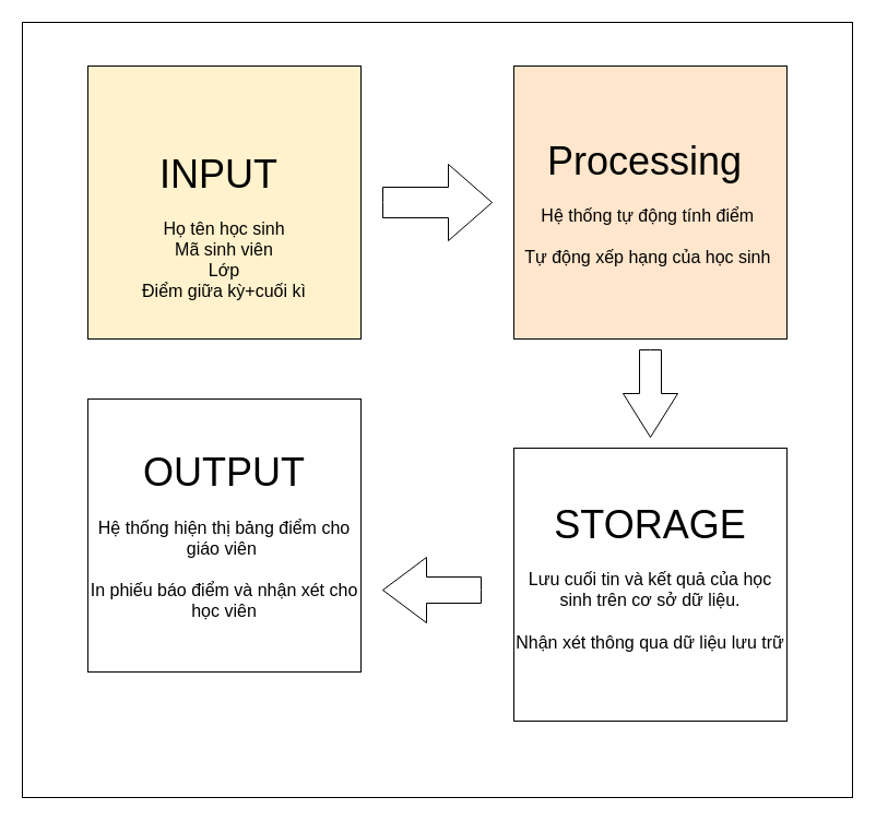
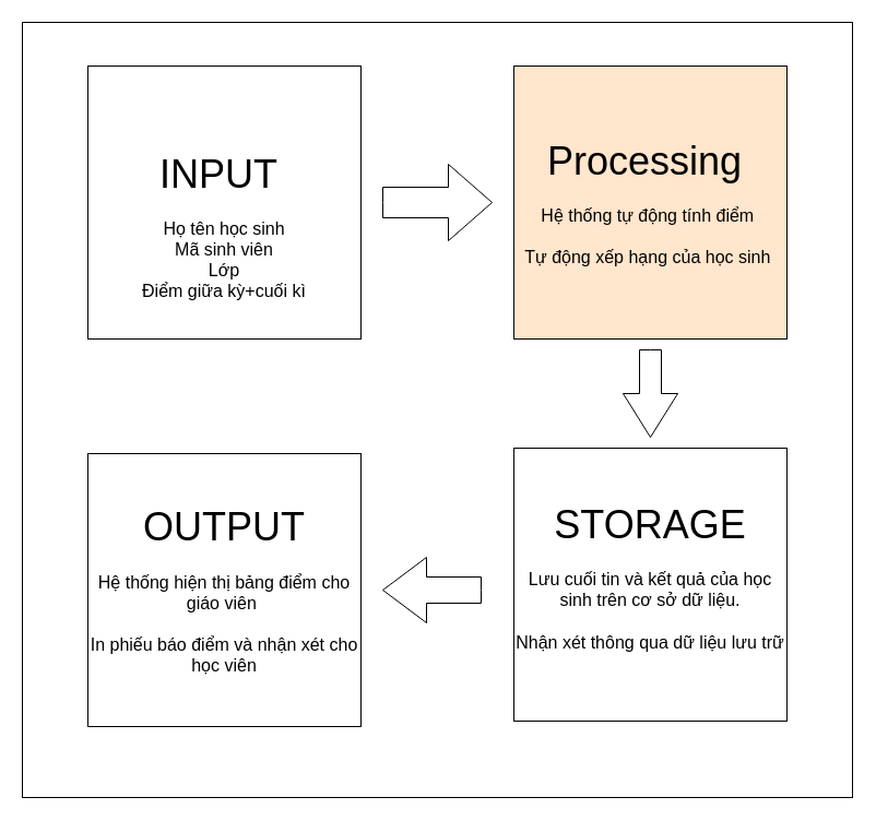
- <mxCell id="3" value="&lt;div&gt;&lt;font style=&quot;font-size: 36px;&quot;&gt;&lt;br&gt;&lt;/font&gt;&lt;/div&gt;&lt;div&gt;&lt;font style=&quot;font-size: 36px;&quot;&gt;INPUT&amp;nbsp;&lt;/font&gt;&lt;/div&gt;&lt;div&gt;&lt;font size=&quot;3&quot;&gt;&amp;nbsp;&lt;/font&gt;&lt;/div&gt;&lt;div&gt;&lt;font size=&quot;3&quot; style=&quot;&quot;&gt;Họ tên học sinh&lt;/font&gt;&lt;/div&gt;&lt;div&gt;&lt;font size=&quot;3&quot;&gt;Mã sinh viên&lt;/font&gt;&lt;/div&gt;&lt;div&gt;&lt;font size=&quot;3&quot;&gt;Lớp&lt;/font&gt;&lt;/div&gt;&lt;div&gt;&lt;font size=&quot;3&quot;&gt;Điểm giữa kỳ+cuối kì&lt;/font&gt;&lt;/div&gt;" style="whiteSpace=wrap;html=1;aspect=fixed;fillColor=#fff2cc;" vertex="1" parent="1"><mxGeometry x="80" y="60" width="250" height="250" as="geometry" /></mxCell>
+ <mxCell id="3" value="&lt;div&gt;&lt;font style=&quot;font-size: 36px;&quot;&gt;&lt;br&gt;&lt;/font&gt;&lt;/div&gt;&lt;div&gt;&lt;font style=&quot;font-size: 36px;&quot;&gt;INPUT&amp;nbsp;&lt;/font&gt;&lt;/div&gt;&lt;div&gt;&lt;font size=&quot;3&quot;&gt;&amp;nbsp;&lt;/font&gt;&lt;/div&gt;&lt;div&gt;&lt;font size=&quot;3&quot; style=&quot;&quot;&gt;Họ tên học sinh&lt;/font&gt;&lt;/div&gt;&lt;div&gt;&lt;font size=&quot;3&quot;&gt;Mã sinh viên&lt;/font&gt;&lt;/div&gt;&lt;div&gt;&lt;font size=&quot;3&quot;&gt;Lớp&lt;/font&gt;&lt;/div&gt;&lt;div&gt;&lt;font size=&quot;3&quot;&gt;Điểm giữa kỳ+cuối kì&lt;/font&gt;&lt;/div&gt;" style="whiteSpace=wrap;html=1;aspect=fixed;" vertex="1" parent="1"><mxGeometry x="80" y="60" width="250" height="250" as="geometry" /></mxCell>
- <mxCell id="5" value="&lt;font style=&quot;font-size: 36px;&quot;&gt;OUTPUT&lt;/font&gt;&lt;div&gt;&lt;font size=&quot;3&quot;&gt;&lt;br&gt;Hệ thống hiện thị bảng điểm cho giáo viên&amp;nbsp;&lt;/font&gt;&lt;/div&gt;&lt;div&gt;&lt;font size=&quot;3&quot;&gt;&lt;br&gt;&lt;/font&gt;&lt;/div&gt;&lt;div&gt;&lt;font size=&quot;3&quot;&gt;In phiếu báo điểm và nhận xét cho học viên&lt;/font&gt;&lt;/div&gt;" style="whiteSpace=wrap;html=1;aspect=fixed;" vertex="1" parent="1"><mxGeometry x="80" y="365" width="250" height="250" as="geometry" /></mxCell>
+ <mxCell id="5" value="&lt;font style=&quot;font-size: 36px;&quot;&gt;OUTPUT&lt;/font&gt;&lt;div&gt;&lt;font size=&quot;3&quot;&gt;&lt;br&gt;Hệ thống hiện thị bảng điểm cho giáo viên&amp;nbsp;&lt;/font&gt;&lt;/div&gt;&lt;div&gt;&lt;font size=&quot;3&quot;&gt;&lt;br&gt;&lt;/font&gt;&lt;/div&gt;&lt;div&gt;&lt;font size=&quot;3&quot;&gt;In phiếu báo điểm và nhận xét cho học viên&lt;/font&gt;&lt;/div&gt;" style="whiteSpace=wrap;html=1;aspect=fixed;" vertex="1" parent="1"><mxGeometry x="80" y="415" width="250" height="250" as="geometry" /></mxCell>
